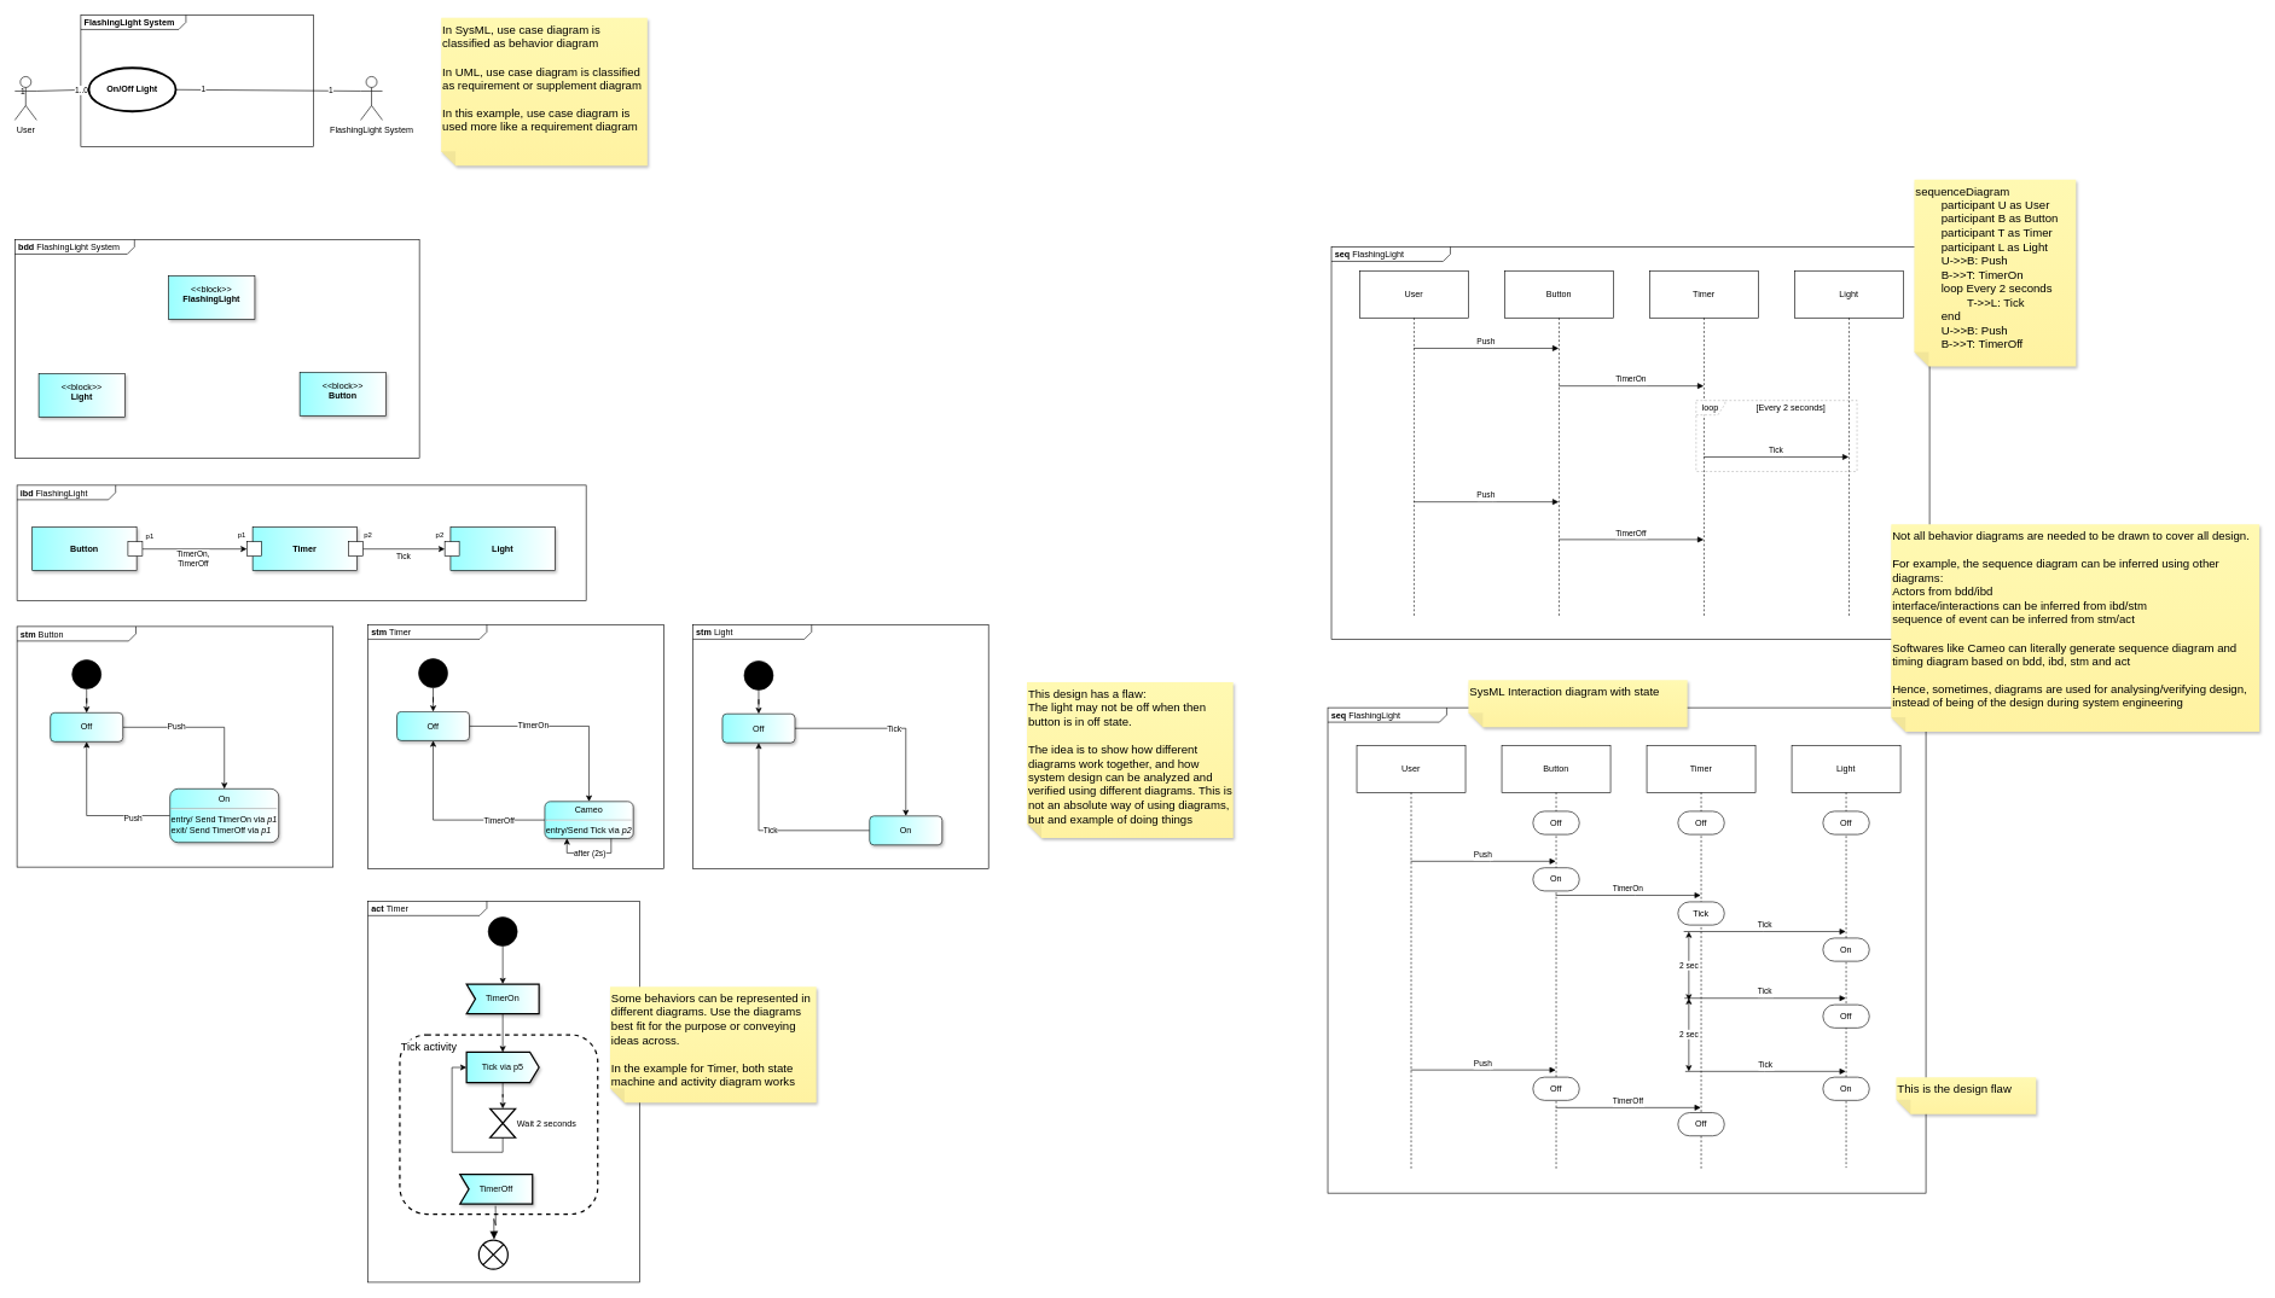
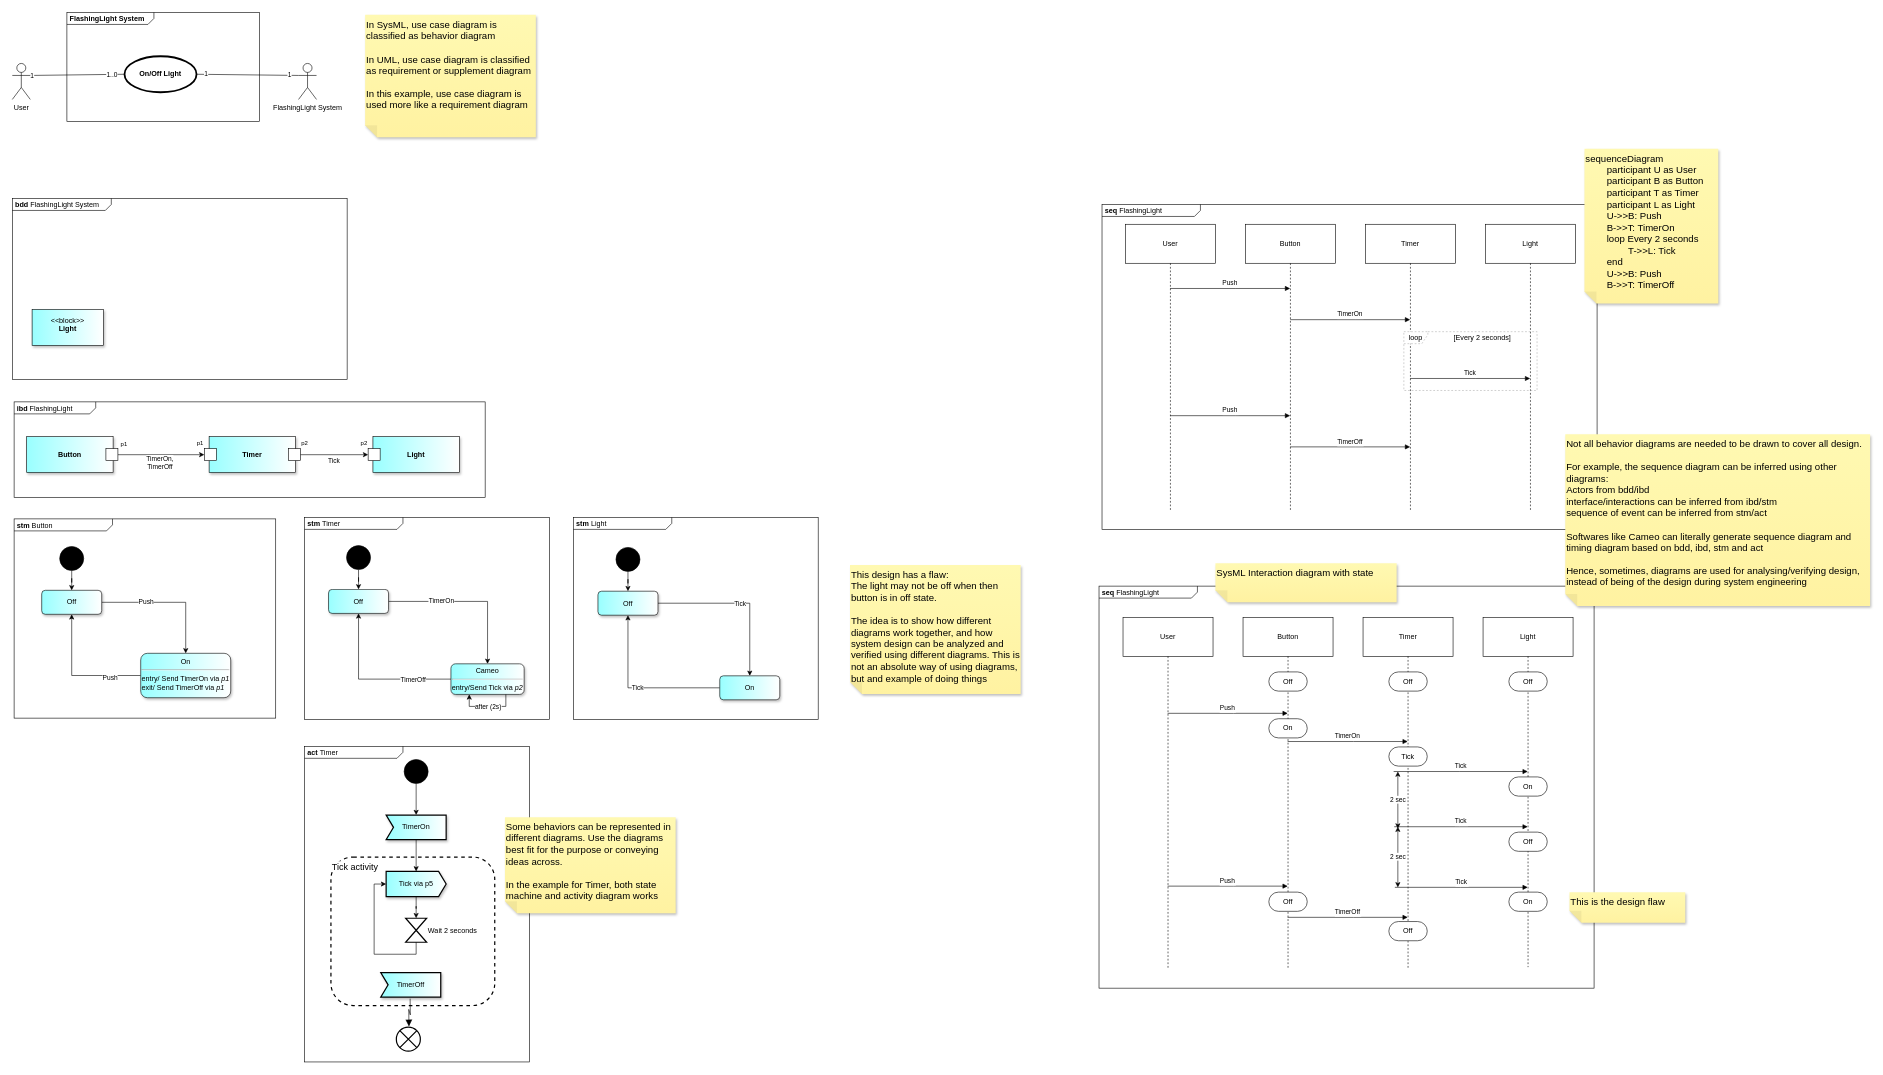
- <mxCell id="104" value="On/Off Light" style="shape=ellipse;html=1;strokeWidth=3;fontStyle=1;whiteSpace=wrap;align=center;perimeter=ellipsePerimeter;" vertex="1" parent="1"><mxGeometry x="122" y="93" width="120" height="60" as="geometry" /></mxCell>
+ <mxCell id="104" value="On/Off Light" style="shape=ellipse;html=1;strokeWidth=3;fontStyle=1;whiteSpace=wrap;align=center;perimeter=ellipsePerimeter;" vertex="1" parent="1"><mxGeometry x="207" y="93" width="120" height="60" as="geometry" /></mxCell>
- <mxCell id="6" value="&lt;p&gt;&amp;lt;&amp;lt;block&amp;gt;&amp;gt;&lt;br&gt;&lt;b&gt;FlashingLight&lt;/b&gt;&lt;/p&gt;" style="shape=rect;html=1;overflow=fill;whiteSpace=wrap;align=center;fillColor=#FFFFFF;gradientColor=#99FFFF;strokeColor=default;gradientDirection=west;shadow=1;" parent="1" vertex="1"><mxGeometry x="232" y="380" width="119" height="60" as="geometry" /></mxCell>
- <mxCell id="8" value="&lt;p&gt;&amp;lt;&amp;lt;block&amp;gt;&amp;gt;&lt;br&gt;&lt;b&gt;Button&lt;/b&gt;&lt;/p&gt;" style="shape=rect;html=1;overflow=fill;whiteSpace=wrap;align=center;fillColor=#FFFFFF;gradientColor=#99FFFF;strokeColor=default;gradientDirection=west;shadow=1;" parent="1" vertex="1"><mxGeometry x="413" y="513" width="119" height="60" as="geometry" /></mxCell>
